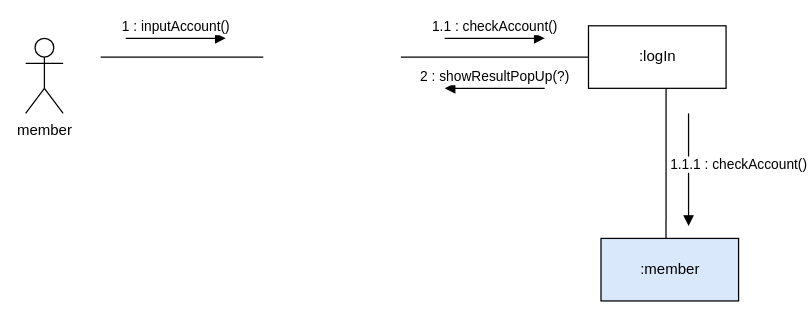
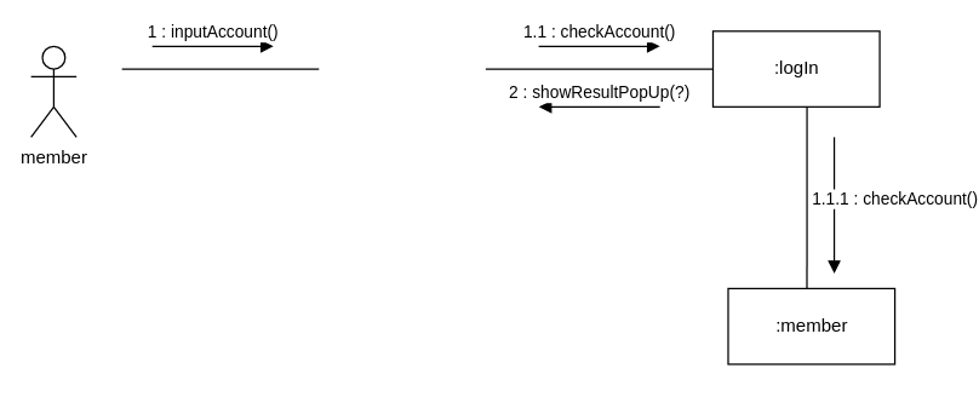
- <mxCell id="4" value=":member" style="html=1;fillColor=#dae8fc;" parent="1" vertex="1"><mxGeometry x="480" y="190" width="110" height="50" as="geometry" /></mxCell>
+ <mxCell id="4" value=":member" style="html=1;" parent="1" vertex="1"><mxGeometry x="480" y="190" width="110" height="50" as="geometry" /></mxCell>
